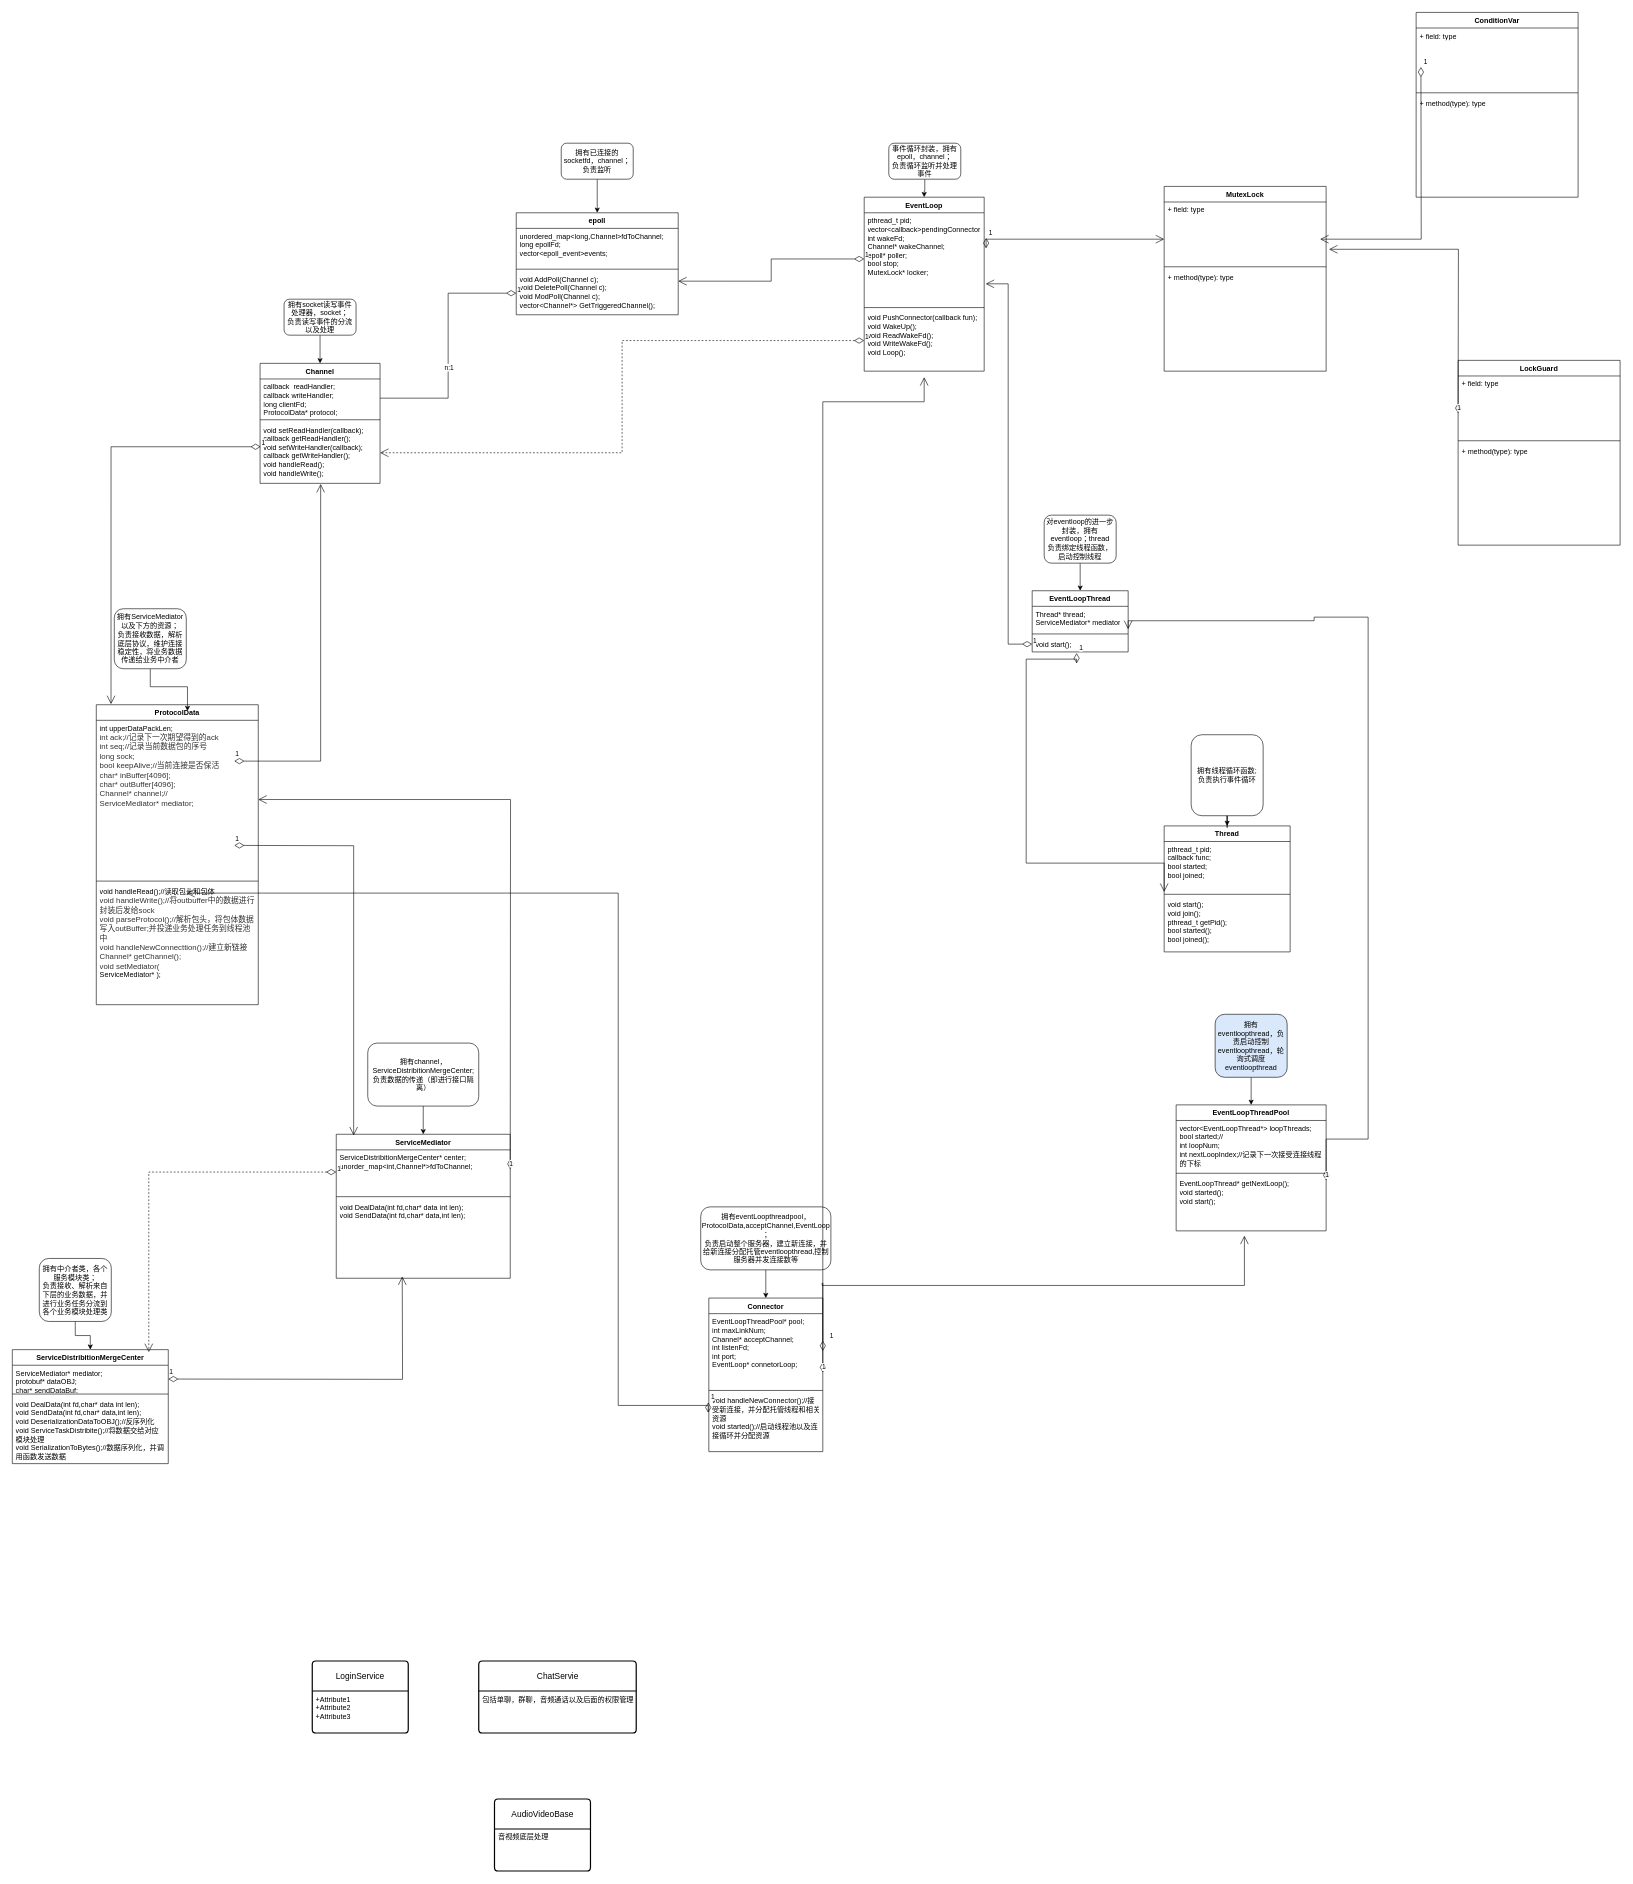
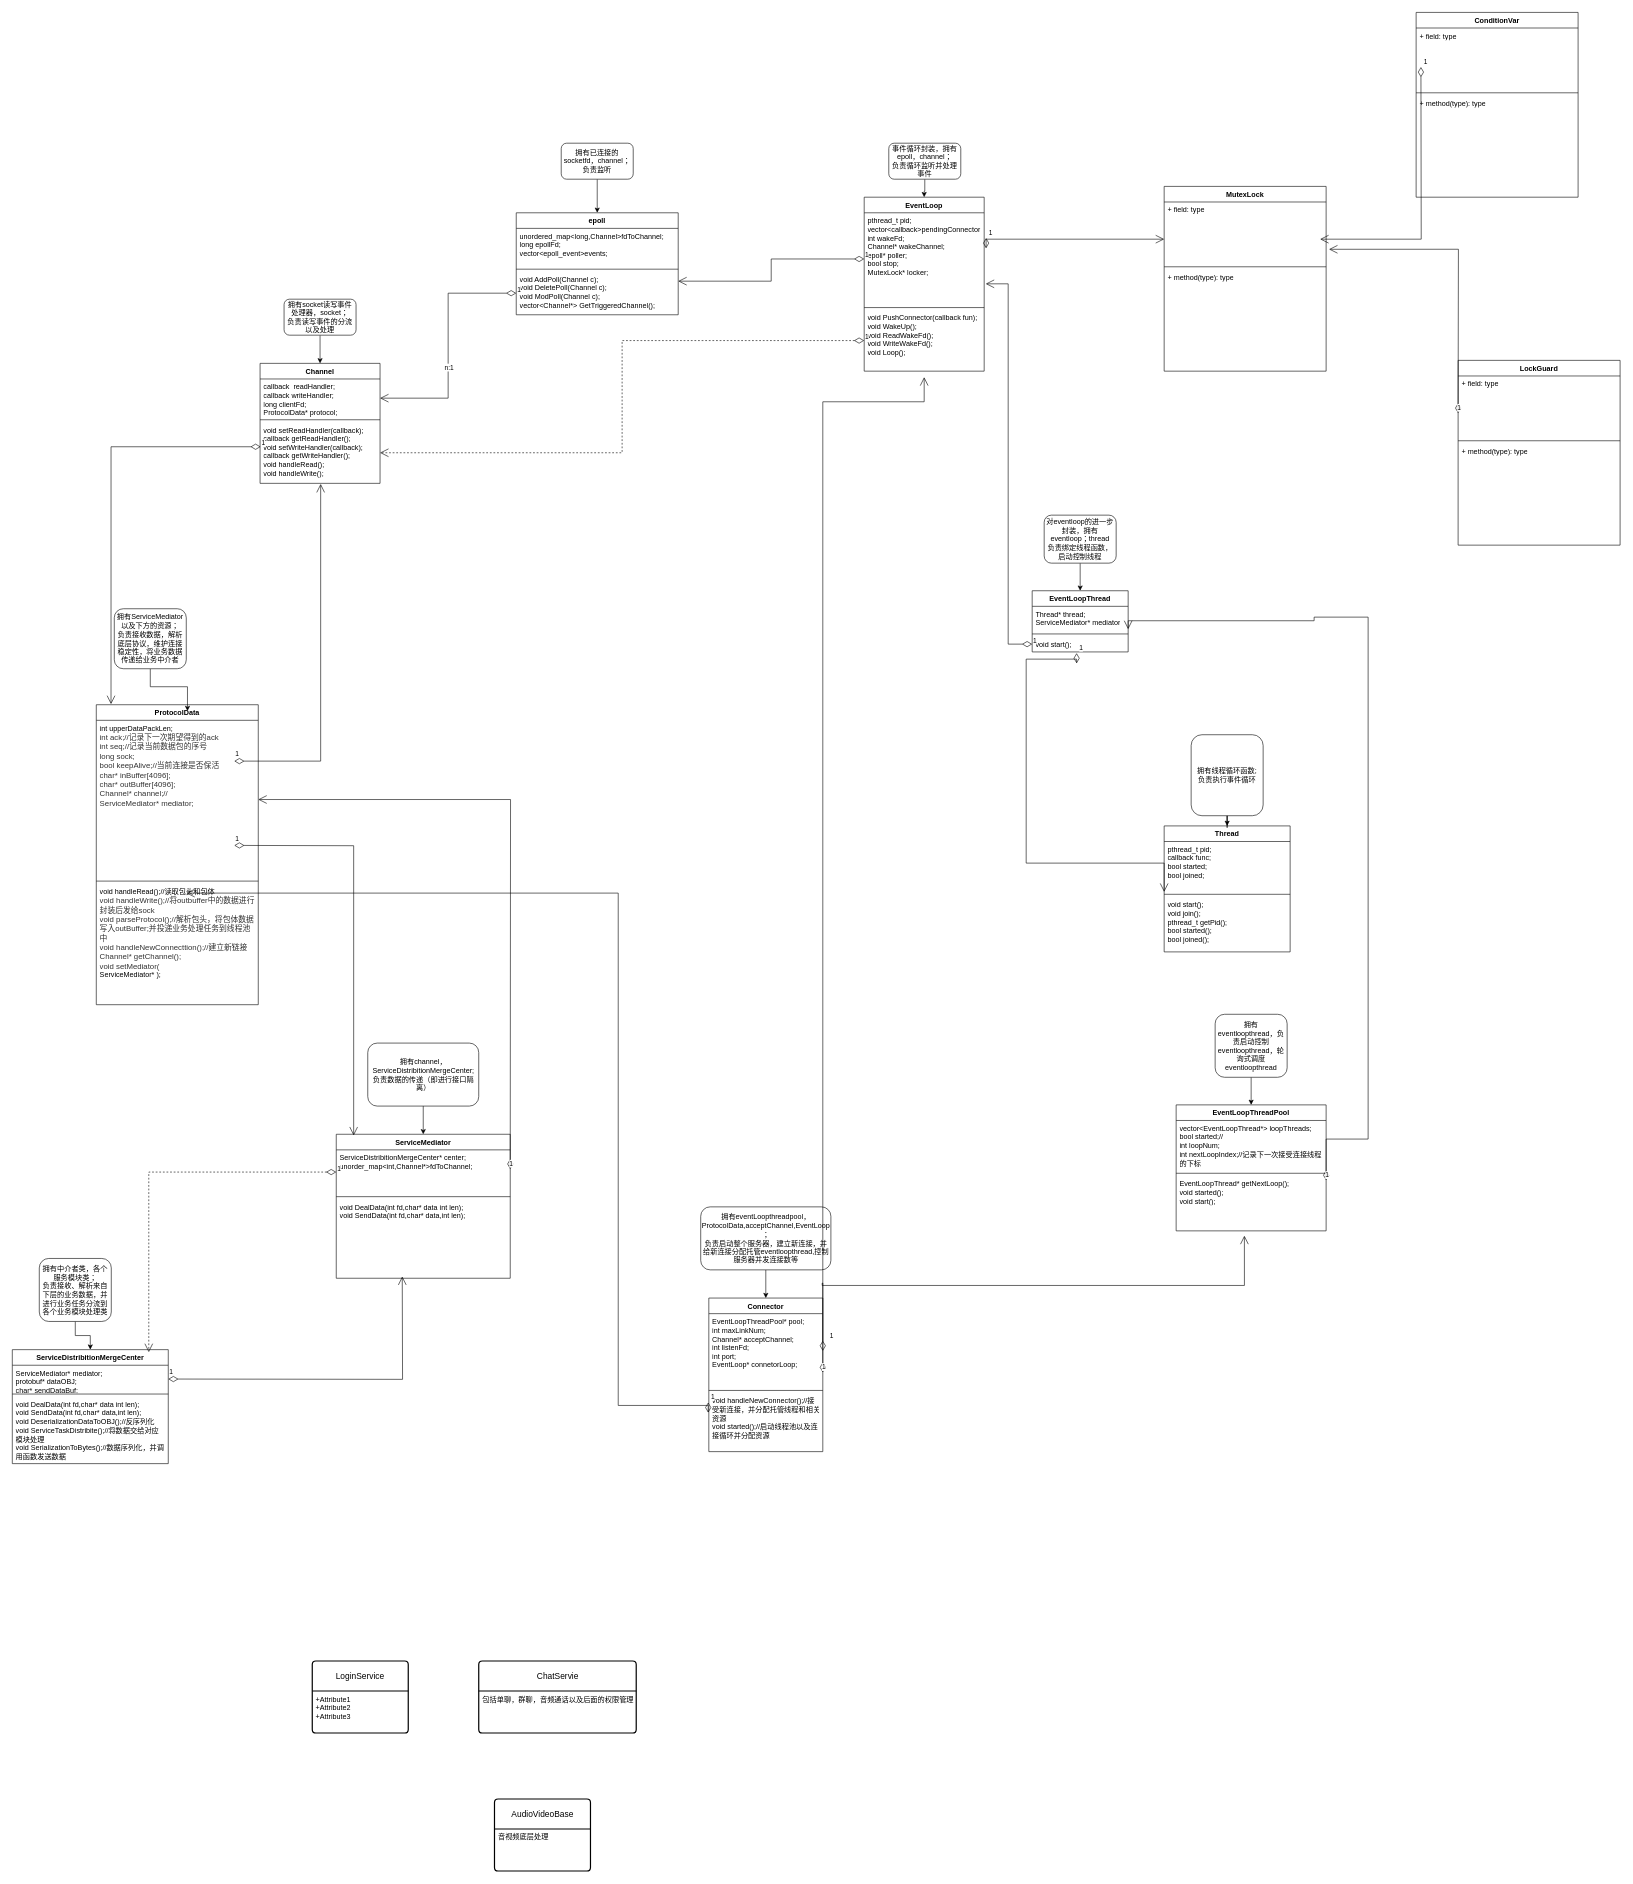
- <mxCell id="57" value="1" style="endArrow=none;html=1;endSize=12;startArrow=diamondThin;startSize=14;startFill=0;edgeStyle=orthogonalEdgeStyle;align=left;verticalAlign=bottom;rounded=0;" parent="1" source="16" target="8" edge="1"><mxGeometry x="-1" y="3" relative="1" as="geometry"><mxPoint x="810" y="604" as="sourcePoint" /><mxPoint x="970" y="604" as="targetPoint" /></mxGeometry></mxCell>
+ <mxCell id="57" value="1" style="endArrow=open;html=1;endSize=12;startArrow=diamondThin;startSize=14;startFill=0;edgeStyle=orthogonalEdgeStyle;align=left;verticalAlign=bottom;rounded=0;" parent="1" source="16" target="8" edge="1"><mxGeometry x="-1" y="3" relative="1" as="geometry"><mxPoint x="810" y="604" as="sourcePoint" /><mxPoint x="970" y="604" as="targetPoint" /></mxGeometry></mxCell>
- <mxCell id="36" value="拥有eventloopthread，负责启动控制eventloopthread，轮询式调度eventloopthread" style="rounded=1;whiteSpace=wrap;html=1;fillColor=#dae8fc;" parent="1" vertex="1"><mxGeometry x="2025" y="1690" width="120" height="105" as="geometry" /></mxCell>
+ <mxCell id="36" value="拥有eventloopthread，负责启动控制eventloopthread，轮询式调度eventloopthread" style="rounded=1;whiteSpace=wrap;html=1;" parent="1" vertex="1"><mxGeometry x="2025" y="1690" width="120" height="105" as="geometry" /></mxCell>
